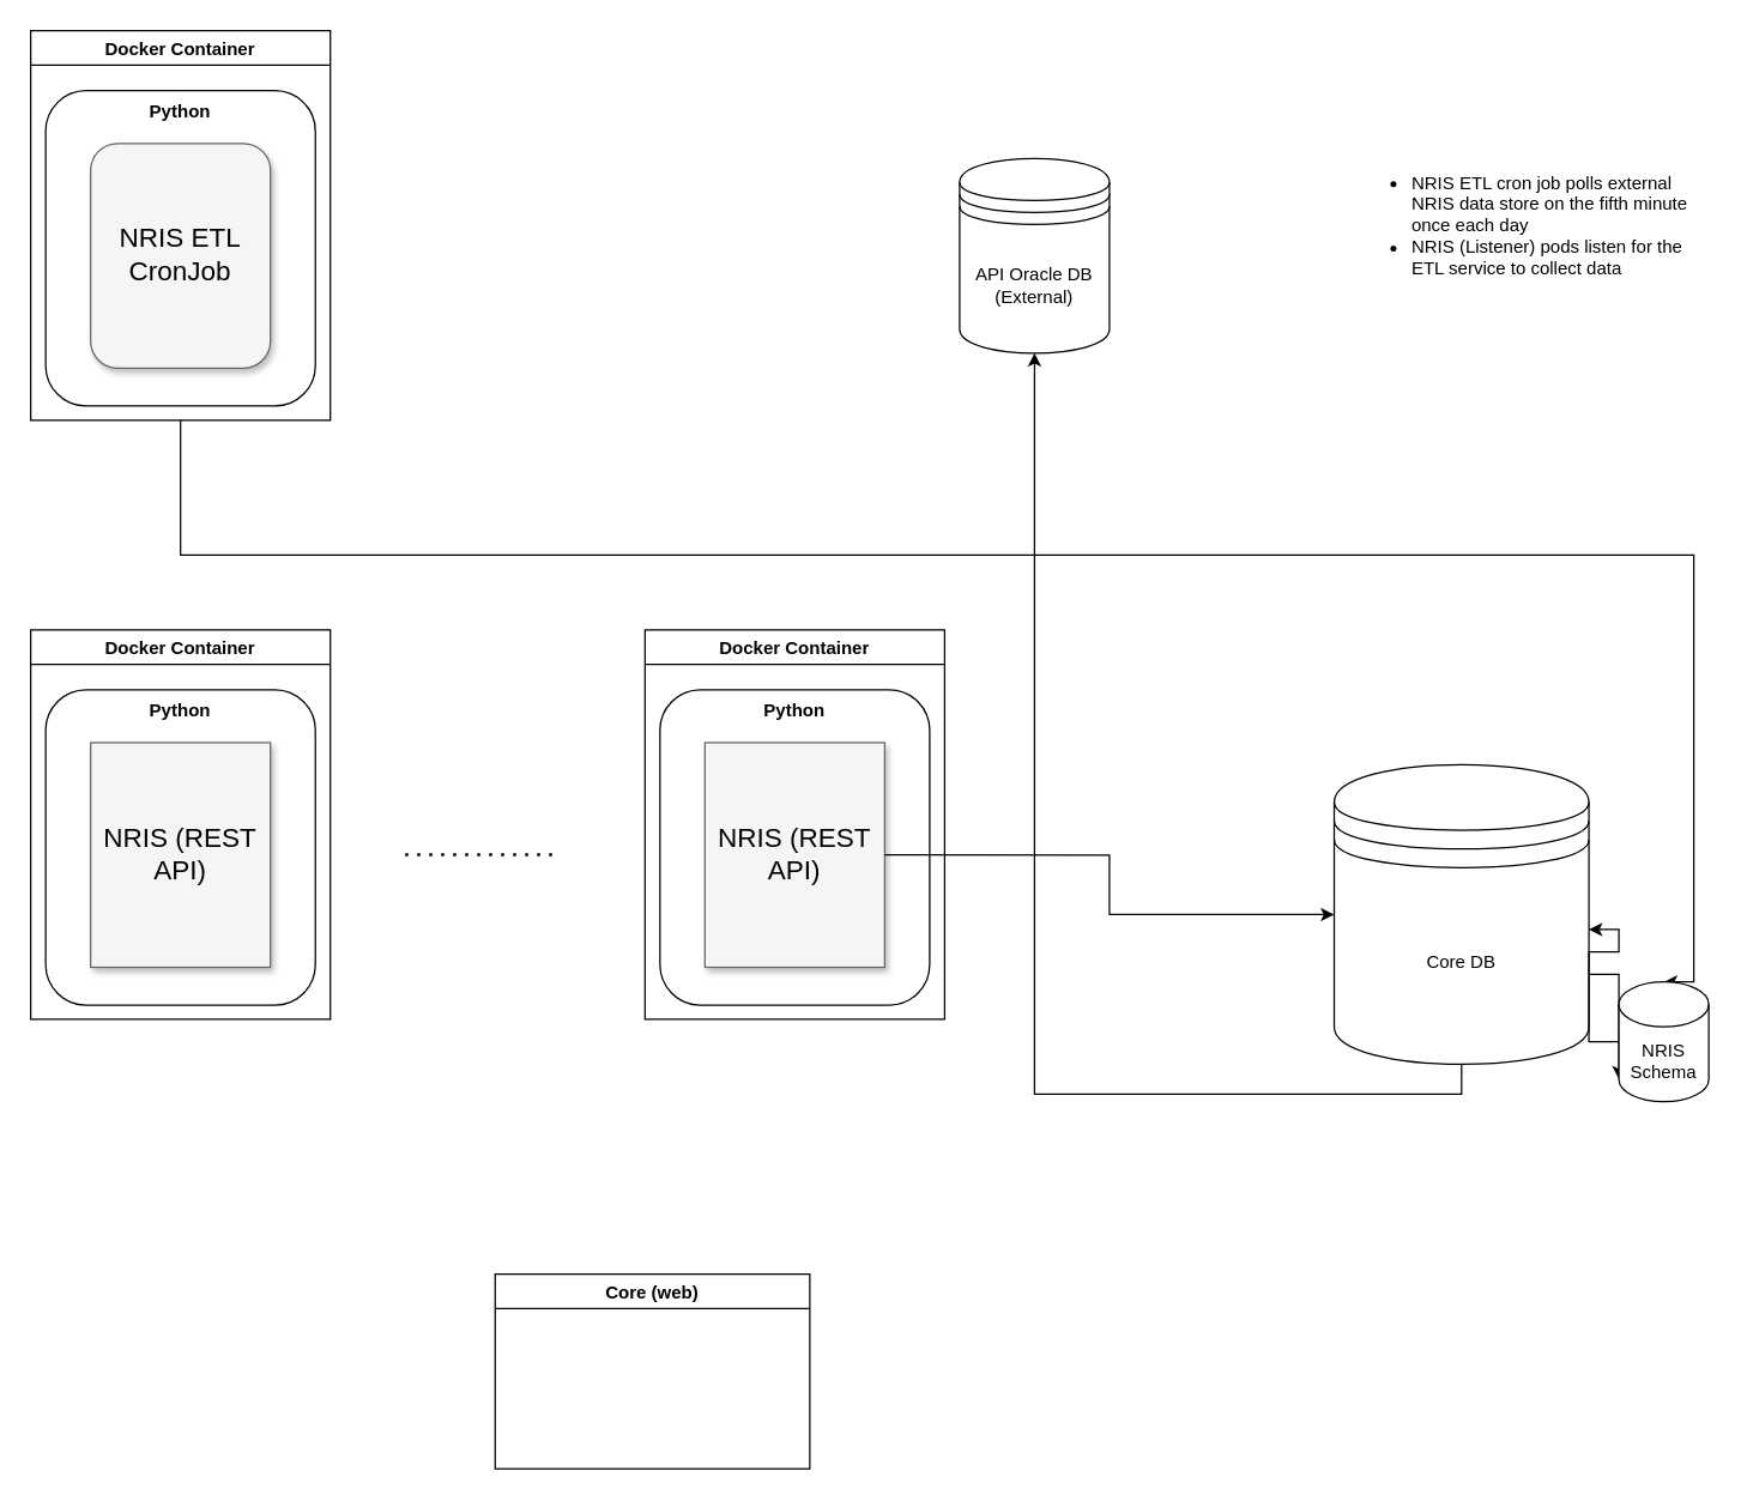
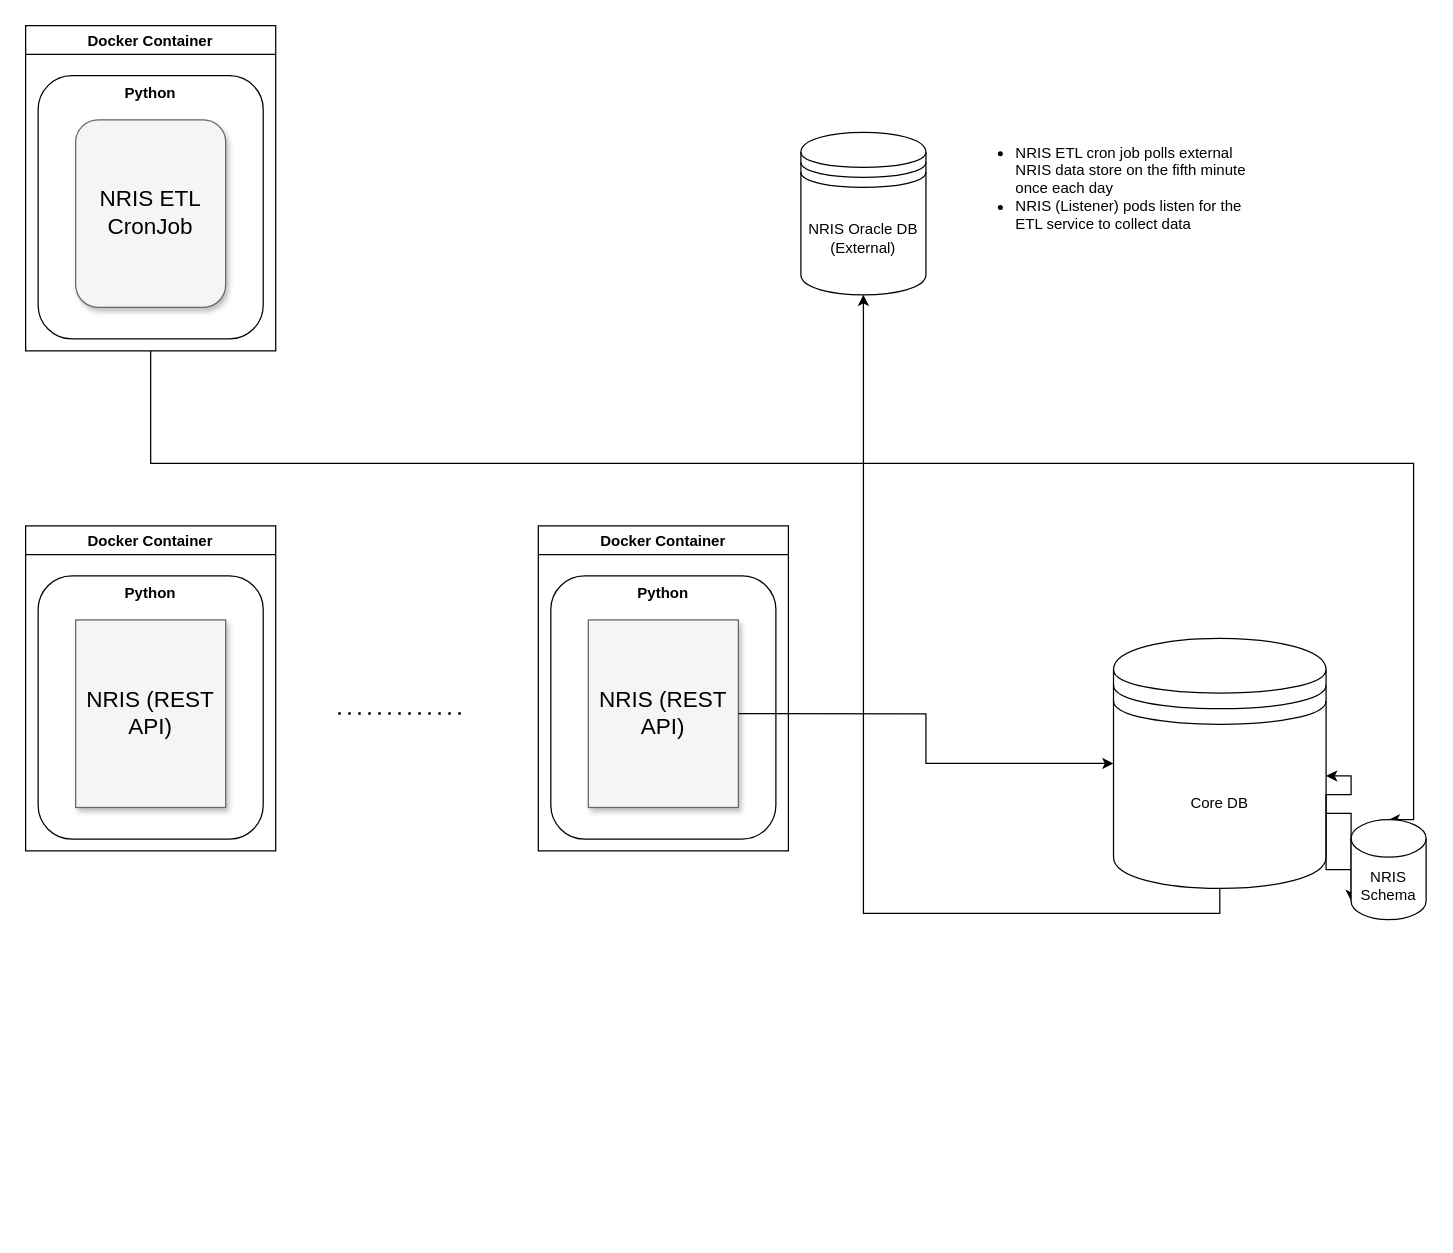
- <mxCell id="14" value="&lt;ul&gt;&lt;li&gt;&lt;span&gt;NRIS ETL cron job polls external NRIS data store on the fifth minute once each day&lt;/span&gt;&lt;/li&gt;&lt;li&gt;NRIS (Listener) pods listen for the ETL service to collect data&lt;/li&gt;&lt;/ul&gt;" style="text;strokeColor=none;fillColor=none;html=1;whiteSpace=wrap;verticalAlign=middle;overflow=hidden;align=left;" parent="1" vertex="1"><mxGeometry x="900" y="75" width="230" height="150" as="geometry" /></mxCell>
+ <mxCell id="14" value="&lt;ul&gt;&lt;li&gt;&lt;span&gt;NRIS ETL cron job polls external NRIS data store on the fifth minute once each day&lt;/span&gt;&lt;/li&gt;&lt;li&gt;NRIS (Listener) pods listen for the ETL service to collect data&lt;/li&gt;&lt;/ul&gt;" style="text;strokeColor=none;fillColor=none;html=1;whiteSpace=wrap;verticalAlign=middle;overflow=hidden;align=left;" parent="1" vertex="1"><mxGeometry x="770" y="75" width="230" height="150" as="geometry" /></mxCell>
- <mxCell id="6" value="API Oracle DB (External)" style="shape=datastore;whiteSpace=wrap;html=1;" parent="1" vertex="1"><mxGeometry x="640" y="105.25" width="100" height="130" as="geometry" /></mxCell>
+ <mxCell id="6" value="NRIS Oracle DB (External)" style="shape=datastore;whiteSpace=wrap;html=1;" parent="1" vertex="1"><mxGeometry x="640" y="105.25" width="100" height="130" as="geometry" /></mxCell>
- <mxCell id="15" value="Core (web)" style="swimlane;" vertex="1" parent="1"><mxGeometry x="330" y="850" width="210" height="130" as="geometry" /></mxCell>
